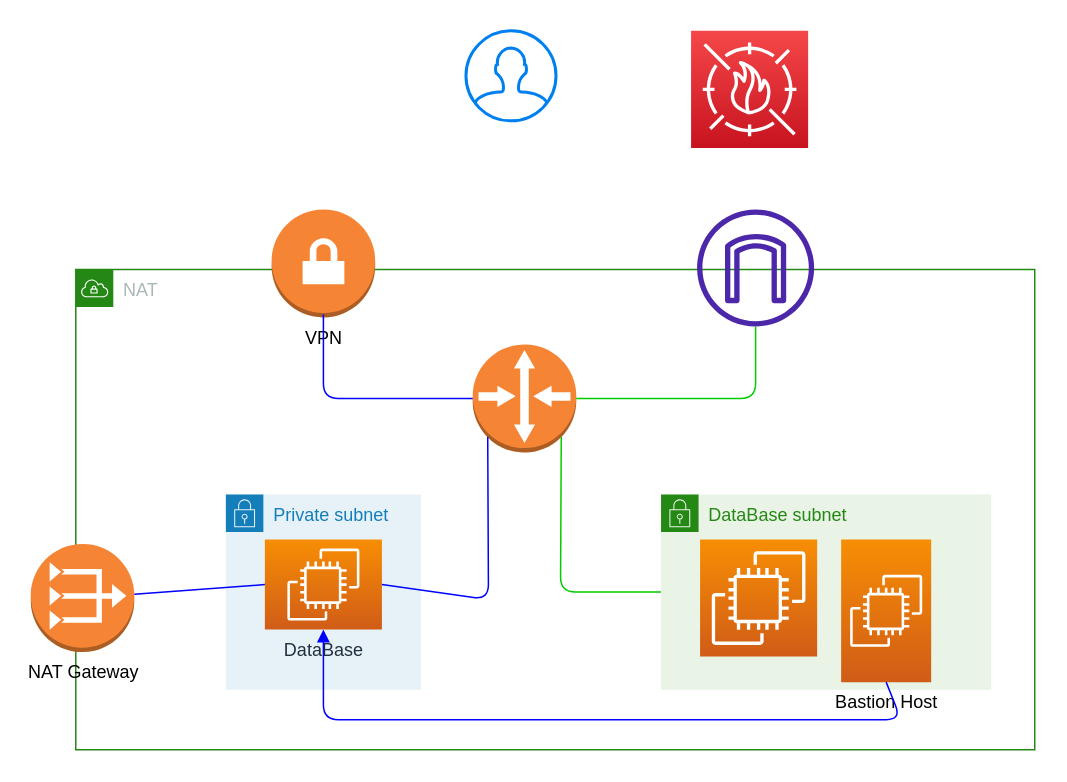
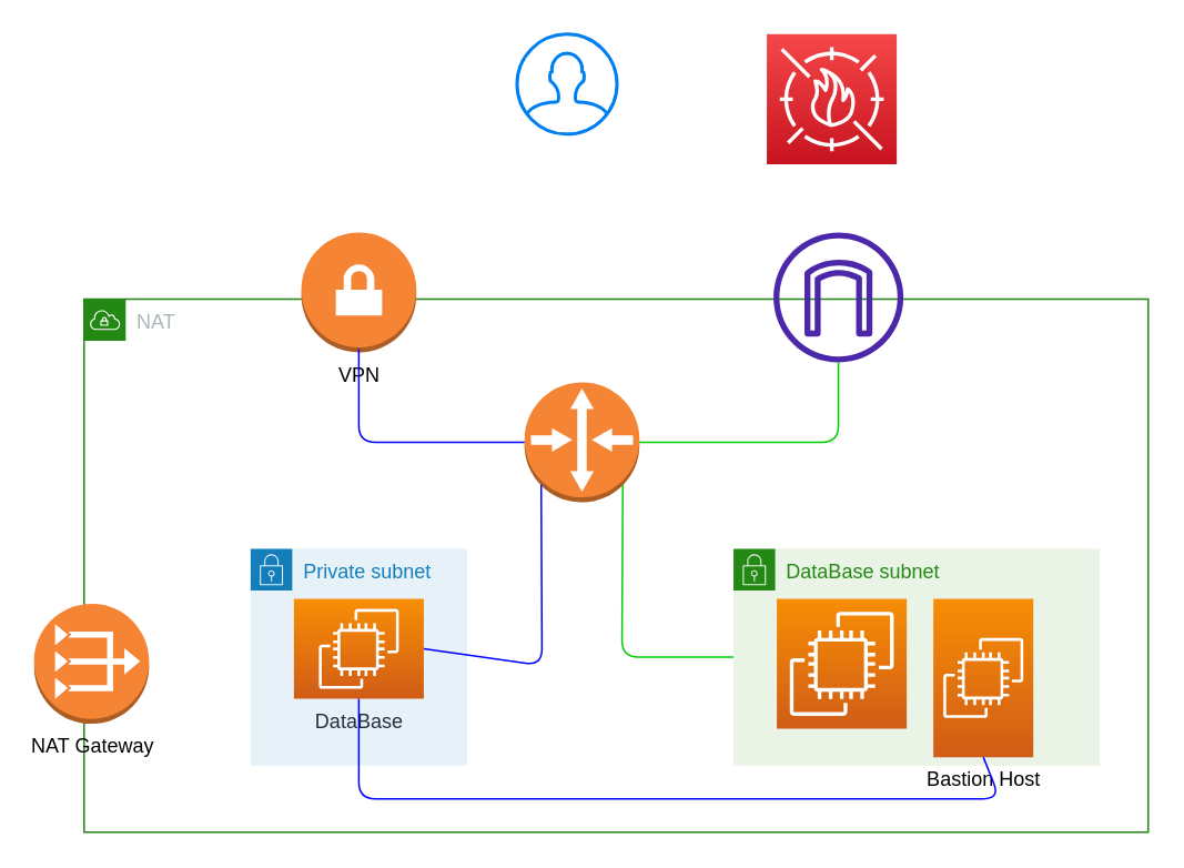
- <mxCell id="14" value="" style="endArrow=none;html=1;entryX=0;entryY=0.5;entryDx=0;entryDy=0;strokeColor=#0000FF;entryPerimeter=0;" parent="2" source="13" target="7" edge="1"><mxGeometry x="0.02" width="50" height="50" relative="1" as="geometry"><mxPoint x="40" y="230" as="sourcePoint" /><mxPoint x="90" y="235" as="targetPoint" /><Array as="points" /><mxPoint as="offset" /></mxGeometry></mxCell>
- <mxCell id="15" value="" style="endArrow=block;html=1;entryX=0.5;entryY=1;entryDx=0;entryDy=0;entryPerimeter=0;strokeColor=#0000FF;exitX=0.5;exitY=1;exitDx=0;exitDy=0;exitPerimeter=0;" edge="1" parent="2" source="5" target="7"><mxGeometry width="50" height="50" relative="1" as="geometry"><mxPoint x="284.505" y="121.56" as="sourcePoint" /><mxPoint x="214" y="239" as="targetPoint" /><Array as="points"><mxPoint x="550" y="300" /><mxPoint x="340" y="300" /><mxPoint x="165" y="300" /></Array></mxGeometry></mxCell>
+ <mxCell id="15" value="" style="endArrow=none;html=1;entryX=0.5;entryY=1;entryDx=0;entryDy=0;entryPerimeter=0;strokeColor=#0000FF;exitX=0.5;exitY=1;exitDx=0;exitDy=0;exitPerimeter=0;" edge="1" parent="2" source="5" target="7"><mxGeometry width="50" height="50" relative="1" as="geometry"><mxPoint x="284.505" y="121.56" as="sourcePoint" /><mxPoint x="214" y="239" as="targetPoint" /><Array as="points"><mxPoint x="550" y="300" /><mxPoint x="340" y="300" /><mxPoint x="165" y="300" /></Array></mxGeometry></mxCell>
